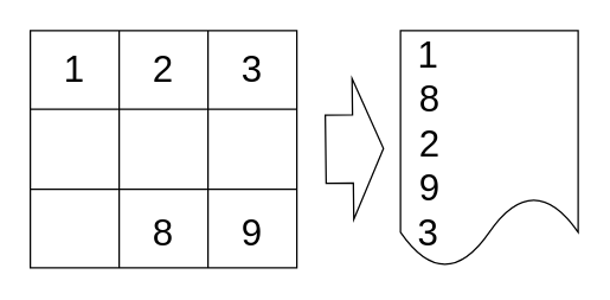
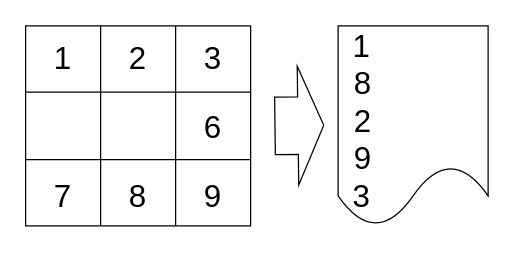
+ <mxCell id="19" value="&lt;span style=&quot;font-size: 25px;&quot;&gt;6&lt;/span&gt;" style="text;html=1;strokeColor=none;fillColor=none;align=center;verticalAlign=middle;whiteSpace=wrap;rounded=0;" vertex="1" parent="1"><mxGeometry x="140" y="85" width="60" height="30" as="geometry" /></mxCell>
+ <mxCell id="20" value="&lt;font style=&quot;font-size: 25px;&quot;&gt;7&lt;/font&gt;" style="text;html=1;strokeColor=none;fillColor=none;align=center;verticalAlign=middle;whiteSpace=wrap;rounded=0;" vertex="1" parent="1"><mxGeometry x="20" y="140" width="60" height="30" as="geometry" /></mxCell>
